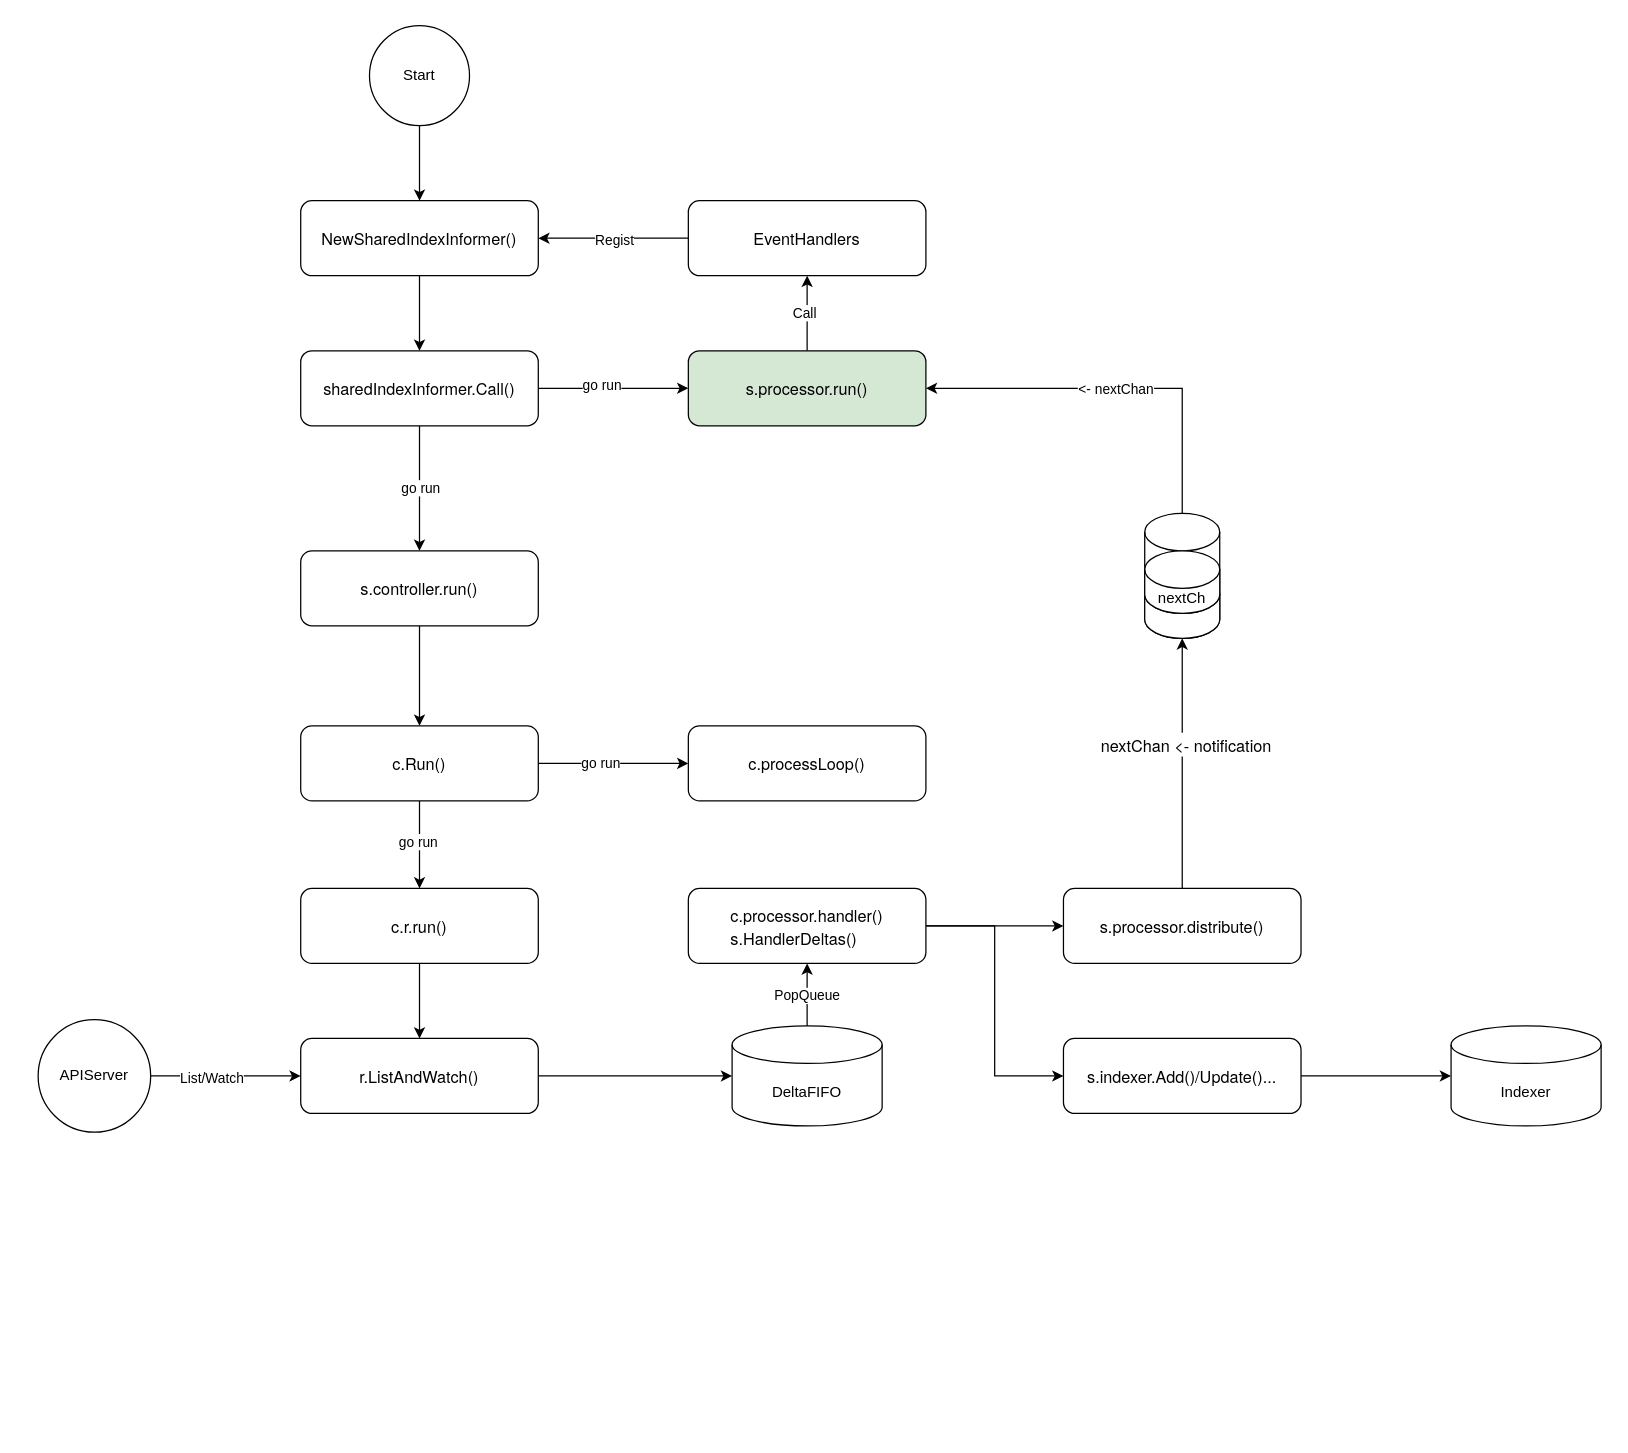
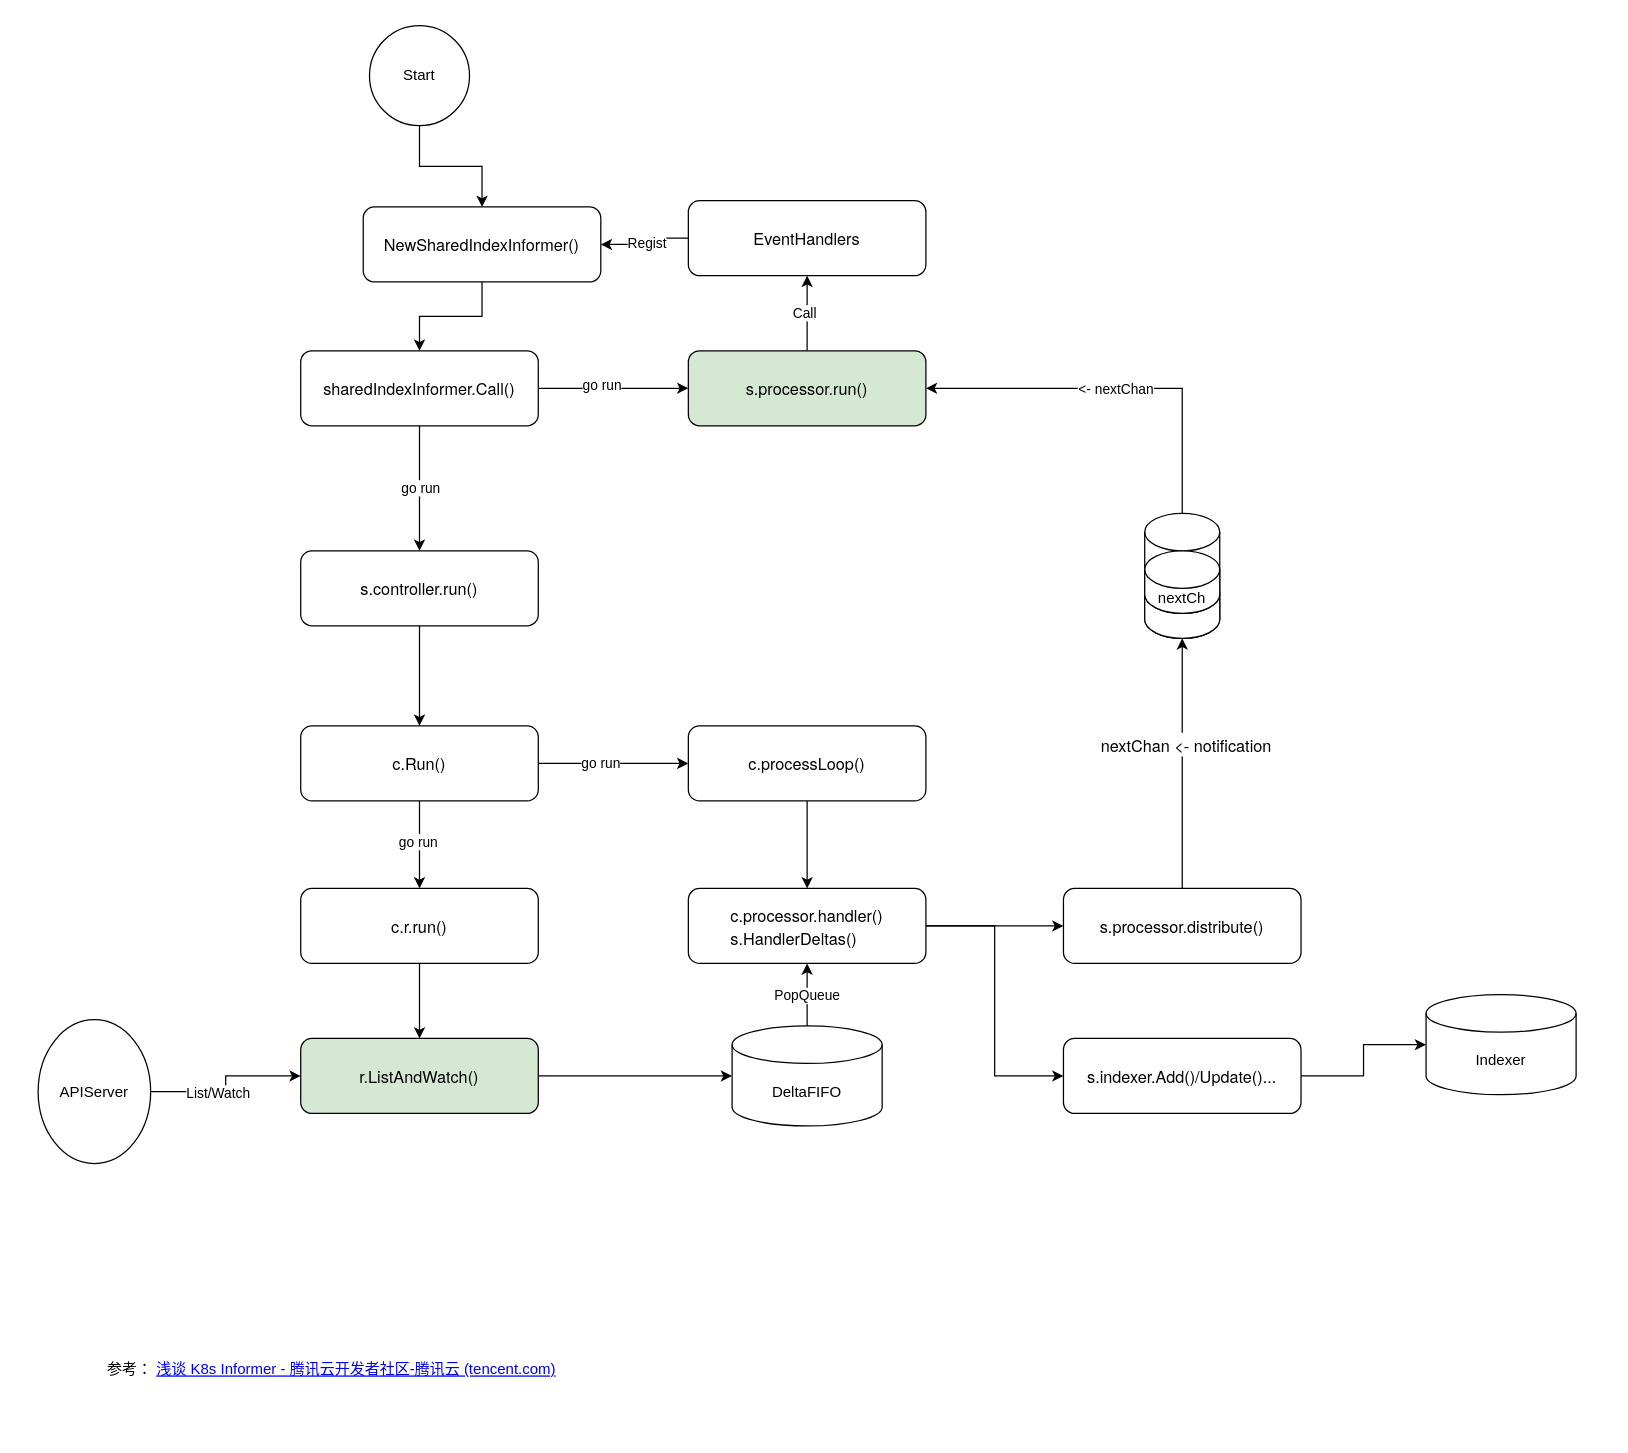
- <mxCell id="3" value="&lt;p style=&quot;margin: 0px; font-variant-numeric: normal; font-variant-east-asian: normal; font-stretch: normal; font-size: 13px; line-height: normal; font-family: &amp;quot;Helvetica Neue&amp;quot;; text-align: start;&quot; class=&quot;p1&quot;&gt;NewSharedIndexInformer()&lt;/p&gt;" style="rounded=1;whiteSpace=wrap;html=1;" vertex="1" parent="1"><mxGeometry x="240" y="160" width="190" height="60" as="geometry" /></mxCell>
+ <mxCell id="3" value="&lt;p style=&quot;margin: 0px; font-variant-numeric: normal; font-variant-east-asian: normal; font-stretch: normal; font-size: 13px; line-height: normal; font-family: &amp;quot;Helvetica Neue&amp;quot;; text-align: start;&quot; class=&quot;p1&quot;&gt;NewSharedIndexInformer()&lt;/p&gt;" style="rounded=1;whiteSpace=wrap;html=1;" vertex="1" parent="1"><mxGeometry x="290" y="165" width="190" height="60" as="geometry" /></mxCell>
+ <mxCell id="21" style="edgeStyle=orthogonalEdgeStyle;rounded=0;orthogonalLoop=1;jettySize=auto;html=1;exitX=0.5;exitY=1;exitDx=0;exitDy=0;" edge="1" parent="1" source="22" target="33"><mxGeometry relative="1" as="geometry" /></mxCell>
- <mxCell id="30" value="APIServer" style="ellipse;whiteSpace=wrap;html=1;aspect=fixed;" vertex="1" parent="1"><mxGeometry x="30" y="815" width="90" height="90" as="geometry" /></mxCell>
+ <mxCell id="30" value="APIServer" style="ellipse;whiteSpace=wrap;html=1;aspect=fixed;" vertex="1" parent="1"><mxGeometry x="30" y="815" width="90" height="115" as="geometry" /></mxCell>
- <mxCell id="24" value="&lt;p style=&quot;margin: 0px; font-variant-numeric: normal; font-variant-east-asian: normal; font-stretch: normal; font-size: 13px; line-height: normal; font-family: &amp;quot;Helvetica Neue&amp;quot;; text-align: start;&quot; class=&quot;p1&quot;&gt;r.ListAndWatch()&lt;/p&gt;" style="rounded=1;whiteSpace=wrap;html=1;" vertex="1" parent="1"><mxGeometry x="240" y="830" width="190" height="60" as="geometry" /></mxCell>
+ <mxCell id="24" value="&lt;p style=&quot;margin: 0px; font-variant-numeric: normal; font-variant-east-asian: normal; font-stretch: normal; font-size: 13px; line-height: normal; font-family: &amp;quot;Helvetica Neue&amp;quot;; text-align: start;&quot; class=&quot;p1&quot;&gt;r.ListAndWatch()&lt;/p&gt;" style="rounded=1;whiteSpace=wrap;html=1;fillColor=#d5e8d4;" vertex="1" parent="1"><mxGeometry x="240" y="830" width="190" height="60" as="geometry" /></mxCell>
- <mxCell id="34" value="Indexer" style="shape=cylinder3;whiteSpace=wrap;html=1;boundedLbl=1;backgroundOutline=1;size=15;" vertex="1" parent="1"><mxGeometry x="1160" y="820" width="120" height="80" as="geometry" /></mxCell>
+ <mxCell id="34" value="Indexer" style="shape=cylinder3;whiteSpace=wrap;html=1;boundedLbl=1;backgroundOutline=1;size=15;" vertex="1" parent="1"><mxGeometry x="1140" y="795" width="120" height="80" as="geometry" /></mxCell>
+ <mxCell id="48" value="参考：&amp;nbsp;&lt;a href=&quot;https://cloud.tencent.com/developer/article/1876841&quot;&gt;浅谈 K8s Informer - 腾讯云开发者社区-腾讯云 (tencent.com)&lt;/a&gt;" style="text;html=1;strokeColor=none;fillColor=none;align=center;verticalAlign=middle;whiteSpace=wrap;rounded=0;" vertex="1" parent="1"><mxGeometry x="20" y="1050" width="490" height="90" as="geometry" /></mxCell>
